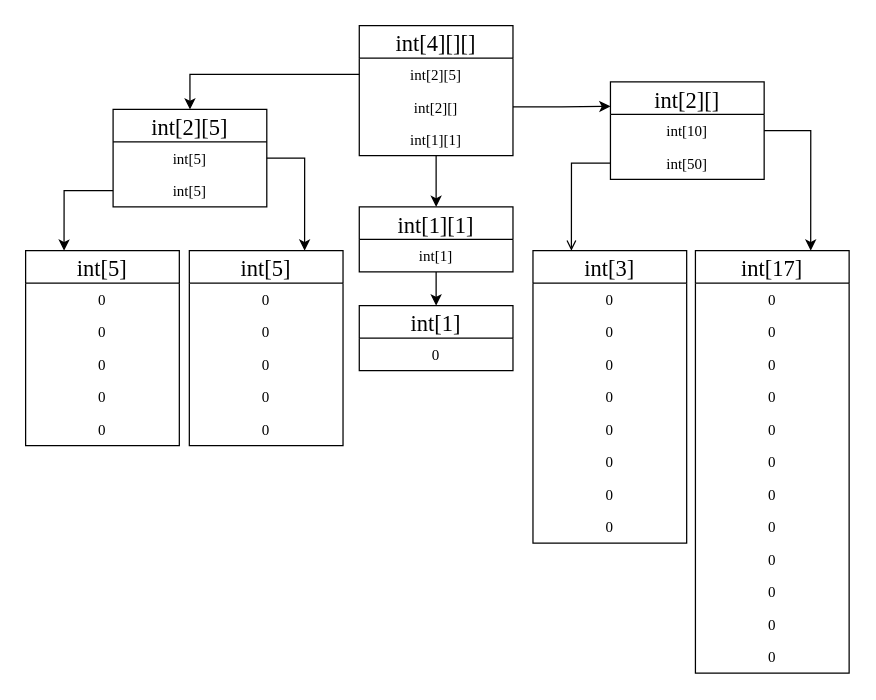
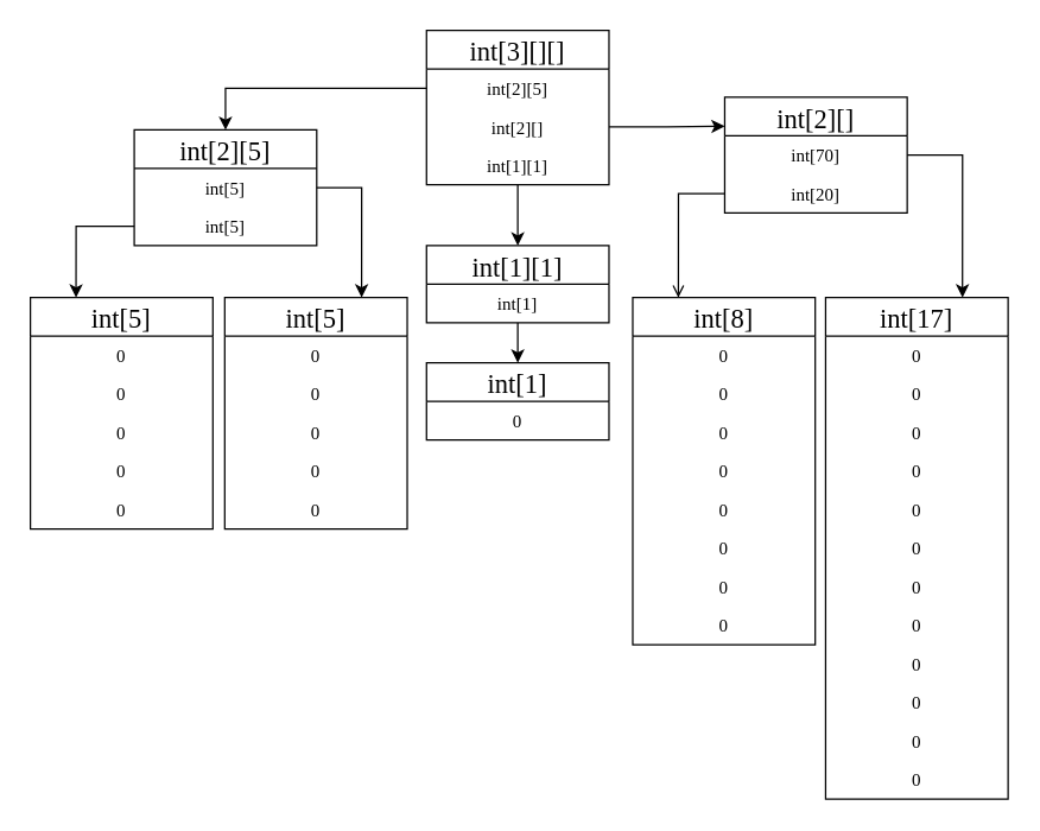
- <mxCell id="3" value="int[4][][]" style="swimlane;fontStyle=0;childLayout=stackLayout;horizontal=1;startSize=26;fillColor=none;horizontalStack=0;resizeParent=1;resizeParentMax=0;resizeLast=0;collapsible=0;marginBottom=0;fontFamily=JetBrains Mono;fontSize=18;expand=1;" vertex="1" parent="1"><mxGeometry x="287" y="20" width="123" height="104" as="geometry"><mxRectangle x="650" y="388" width="77" height="26" as="alternateBounds" /></mxGeometry></mxCell>
+ <mxCell id="3" value="int[3][][]" style="swimlane;fontStyle=0;childLayout=stackLayout;horizontal=1;startSize=26;fillColor=none;horizontalStack=0;resizeParent=1;resizeParentMax=0;resizeLast=0;collapsible=0;marginBottom=0;fontFamily=JetBrains Mono;fontSize=18;expand=1;" vertex="1" parent="1"><mxGeometry x="287" y="20" width="123" height="104" as="geometry"><mxRectangle x="650" y="388" width="77" height="26" as="alternateBounds" /></mxGeometry></mxCell>
- <mxCell id="11" value="int[10]" style="text;strokeColor=none;fillColor=none;align=center;verticalAlign=middle;spacingLeft=4;spacingRight=4;overflow=hidden;rotatable=0;points=[[0,0.5],[1,0.5]];portConstraint=eastwest;fontFamily=JetBrains Mono;" vertex="1" parent="10"><mxGeometry y="26" width="123" height="26" as="geometry" /></mxCell>
+ <mxCell id="11" value="int[70]" style="text;strokeColor=none;fillColor=none;align=center;verticalAlign=middle;spacingLeft=4;spacingRight=4;overflow=hidden;rotatable=0;points=[[0,0.5],[1,0.5]];portConstraint=eastwest;fontFamily=JetBrains Mono;" vertex="1" parent="10"><mxGeometry y="26" width="123" height="26" as="geometry" /></mxCell>
- <mxCell id="12" value="int[50]" style="text;strokeColor=none;fillColor=none;align=center;verticalAlign=middle;spacingLeft=4;spacingRight=4;overflow=hidden;rotatable=0;points=[[0,0.5],[1,0.5]];portConstraint=eastwest;fontFamily=JetBrains Mono;" vertex="1" parent="10"><mxGeometry y="52" width="123" height="26" as="geometry" /></mxCell>
+ <mxCell id="12" value="int[20]" style="text;strokeColor=none;fillColor=none;align=center;verticalAlign=middle;spacingLeft=4;spacingRight=4;overflow=hidden;rotatable=0;points=[[0,0.5],[1,0.5]];portConstraint=eastwest;fontFamily=JetBrains Mono;" vertex="1" parent="10"><mxGeometry y="52" width="123" height="26" as="geometry" /></mxCell>
- <mxCell id="34" value="int[3]" style="swimlane;fontStyle=0;childLayout=stackLayout;horizontal=1;startSize=26;fillColor=none;horizontalStack=0;resizeParent=1;resizeParentMax=0;resizeLast=0;collapsible=0;marginBottom=0;fontFamily=JetBrains Mono;fontSize=18;expand=1;" vertex="1" parent="1"><mxGeometry x="426" y="200" width="123" height="234" as="geometry"><mxRectangle x="650" y="388" width="77" height="26" as="alternateBounds" /></mxGeometry></mxCell>
+ <mxCell id="34" value="int[8]" style="swimlane;fontStyle=0;childLayout=stackLayout;horizontal=1;startSize=26;fillColor=none;horizontalStack=0;resizeParent=1;resizeParentMax=0;resizeLast=0;collapsible=0;marginBottom=0;fontFamily=JetBrains Mono;fontSize=18;expand=1;" vertex="1" parent="1"><mxGeometry x="426" y="200" width="123" height="234" as="geometry"><mxRectangle x="650" y="388" width="77" height="26" as="alternateBounds" /></mxGeometry></mxCell>
